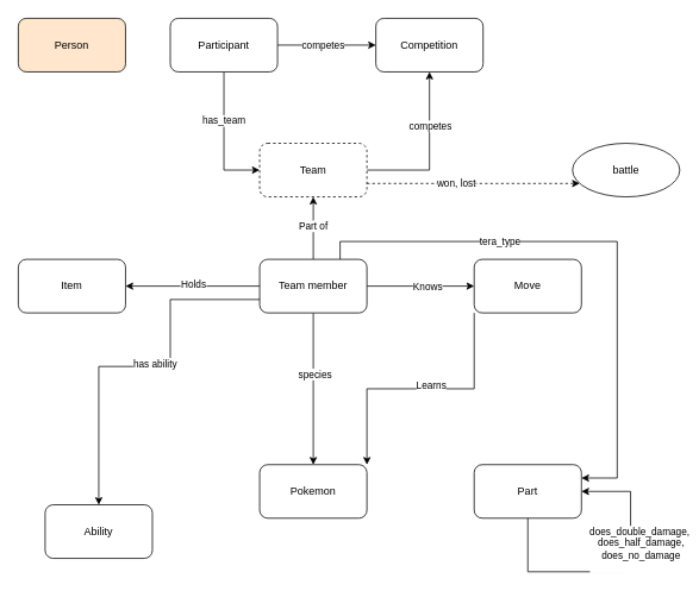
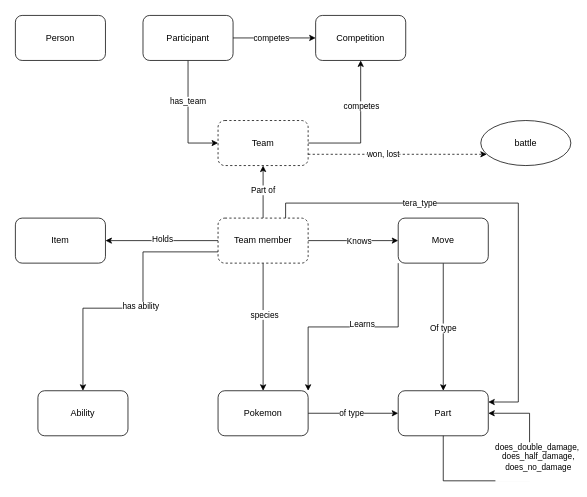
- <mxCell id="40" value="Person" style="rounded=1;whiteSpace=wrap;html=1;fillColor=#ffe6cc;" vertex="1" parent="1"><mxGeometry x="20" y="20" width="120" height="60" as="geometry" /></mxCell>
+ <mxCell id="40" value="Person" style="rounded=1;whiteSpace=wrap;html=1;" vertex="1" parent="1"><mxGeometry x="20" y="20" width="120" height="60" as="geometry" /></mxCell>
- <mxCell id="38" value="Team member" style="rounded=1;whiteSpace=wrap;html=1;" vertex="1" parent="1"><mxGeometry x="290" y="290" width="120" height="60" as="geometry" /></mxCell>
+ <mxCell id="38" value="Team member" style="rounded=1;whiteSpace=wrap;html=1;dashed=1;" vertex="1" parent="1"><mxGeometry x="290" y="290" width="120" height="60" as="geometry" /></mxCell>
+ <mxCell id="17" style="edgeStyle=orthogonalEdgeStyle;rounded=0;orthogonalLoop=1;jettySize=auto;html=1;" edge="1" parent="1" source="21" target="16"><mxGeometry relative="1" as="geometry" /></mxCell>
+ <mxCell id="18" value="Of type" style="edgeLabel;html=1;align=center;verticalAlign=middle;resizable=0;points=[];" vertex="1" connectable="0" parent="17"><mxGeometry x="0.012" y="-1" relative="1" as="geometry"><mxPoint as="offset" /></mxGeometry></mxCell>
+ <mxCell id="13" style="edgeStyle=orthogonalEdgeStyle;rounded=0;orthogonalLoop=1;jettySize=auto;html=1;entryX=0;entryY=0.5;entryDx=0;entryDy=0;" edge="1" parent="1" source="15" target="16"><mxGeometry relative="1" as="geometry" /></mxCell>
+ <mxCell id="14" value="of type" style="edgeLabel;html=1;align=center;verticalAlign=middle;resizable=0;points=[];" vertex="1" connectable="0" parent="13"><mxGeometry x="-0.056" y="1" relative="1" as="geometry"><mxPoint as="offset" /></mxGeometry></mxCell>
- <mxCell id="22" value="Ability" style="rounded=1;whiteSpace=wrap;html=1;" vertex="1" parent="1"><mxGeometry x="50" y="565" width="120" height="60" as="geometry" /></mxCell>
+ <mxCell id="22" value="Ability" style="rounded=1;whiteSpace=wrap;html=1;" vertex="1" parent="1"><mxGeometry x="50" y="520" width="120" height="60" as="geometry" /></mxCell>
